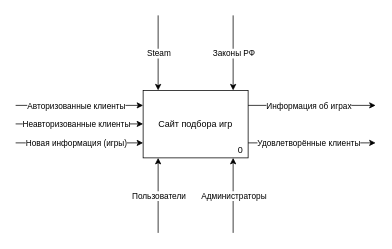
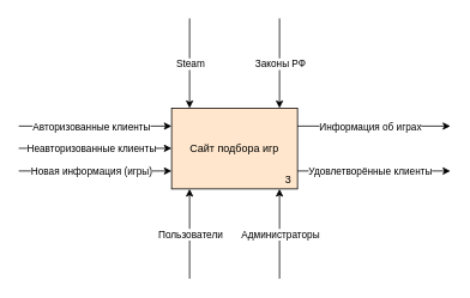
- <mxCell id="2" value="Сайт подбора игр" style="rounded=0;whiteSpace=wrap;html=1;" vertex="1" parent="1"><mxGeometry x="190" y="120" width="140" height="90" as="geometry" /></mxCell>
+ <mxCell id="2" value="Сайт подбора игр" style="rounded=0;whiteSpace=wrap;html=1;fillColor=#ffe6cc;" vertex="1" parent="1"><mxGeometry x="190" y="120" width="140" height="90" as="geometry" /></mxCell>
- <mxCell id="21" value="0" style="text;html=1;strokeColor=none;fillColor=none;align=center;verticalAlign=middle;whiteSpace=wrap;rounded=0;" vertex="1" parent="1"><mxGeometry x="290" y="190" width="60" height="20" as="geometry" /></mxCell>
+ <mxCell id="21" value="3" style="text;html=1;strokeColor=none;fillColor=none;align=center;verticalAlign=middle;whiteSpace=wrap;rounded=0;" vertex="1" parent="1"><mxGeometry x="290" y="190" width="60" height="20" as="geometry" /></mxCell>
